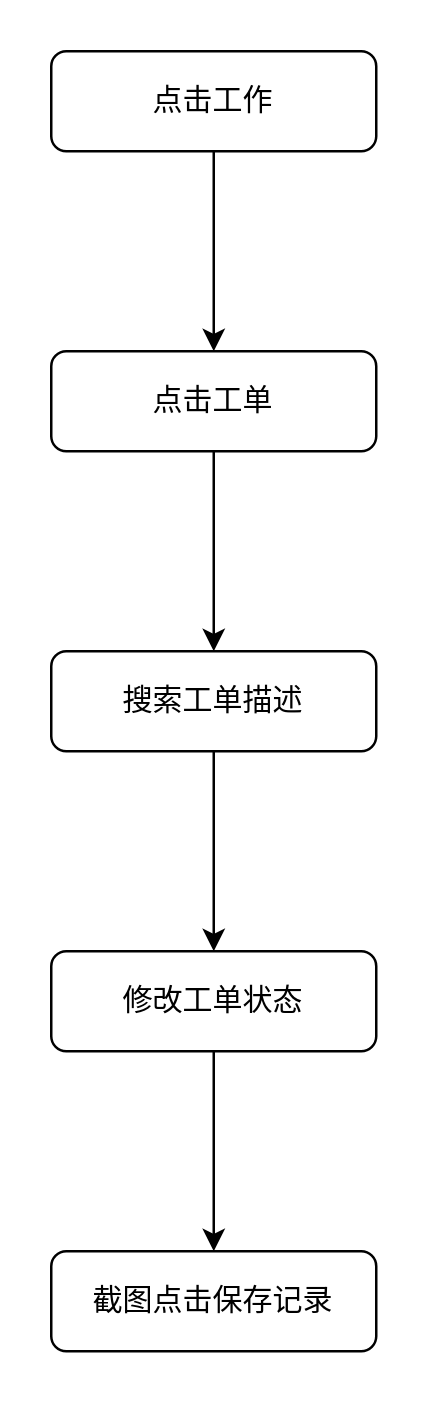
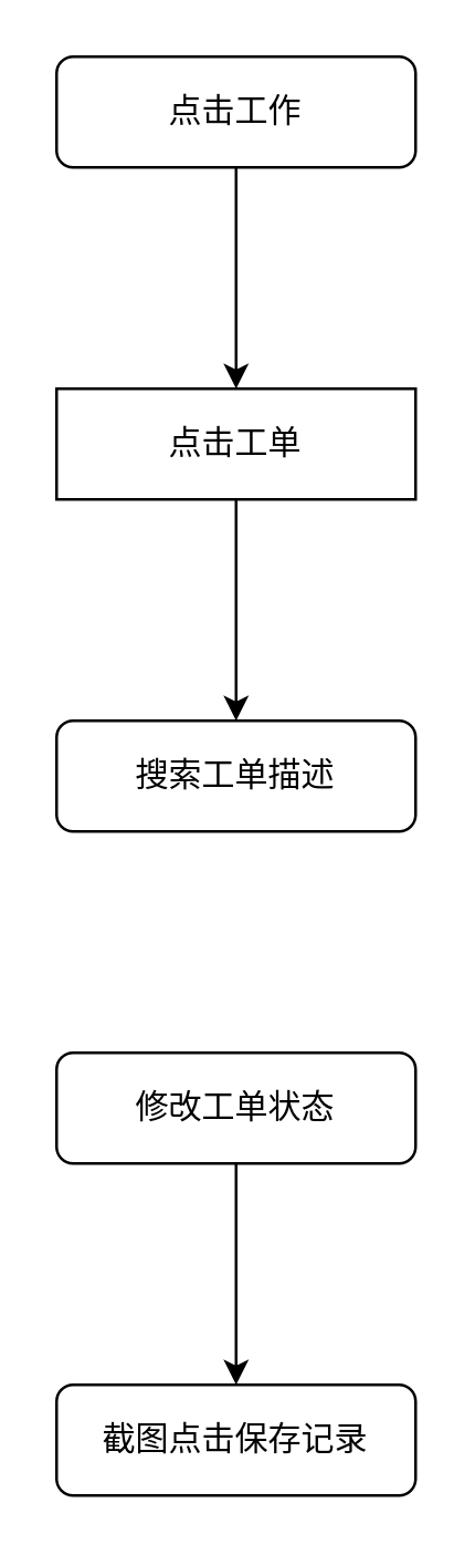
- <mxCell id="5" value="点击工单" style="rounded=1;whiteSpace=wrap;html=1;" vertex="1" parent="1"><mxGeometry x="20" y="140" width="130" height="40" as="geometry" /></mxCell>
+ <mxCell id="5" value="点击工单" style="whiteSpace=wrap;html=1;rounded=0;" vertex="1" parent="1"><mxGeometry x="20" y="140" width="130" height="40" as="geometry" /></mxCell>
- <mxCell id="6" value="" style="edgeStyle=orthogonalEdgeStyle;rounded=0;orthogonalLoop=1;jettySize=auto;html=1;" edge="1" parent="1" source="7" target="9"><mxGeometry relative="1" as="geometry" /></mxCell>
